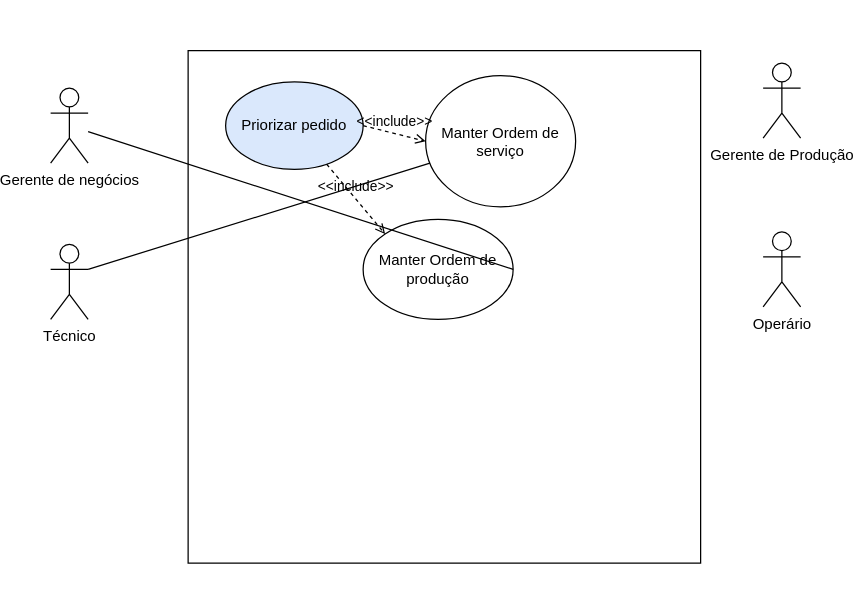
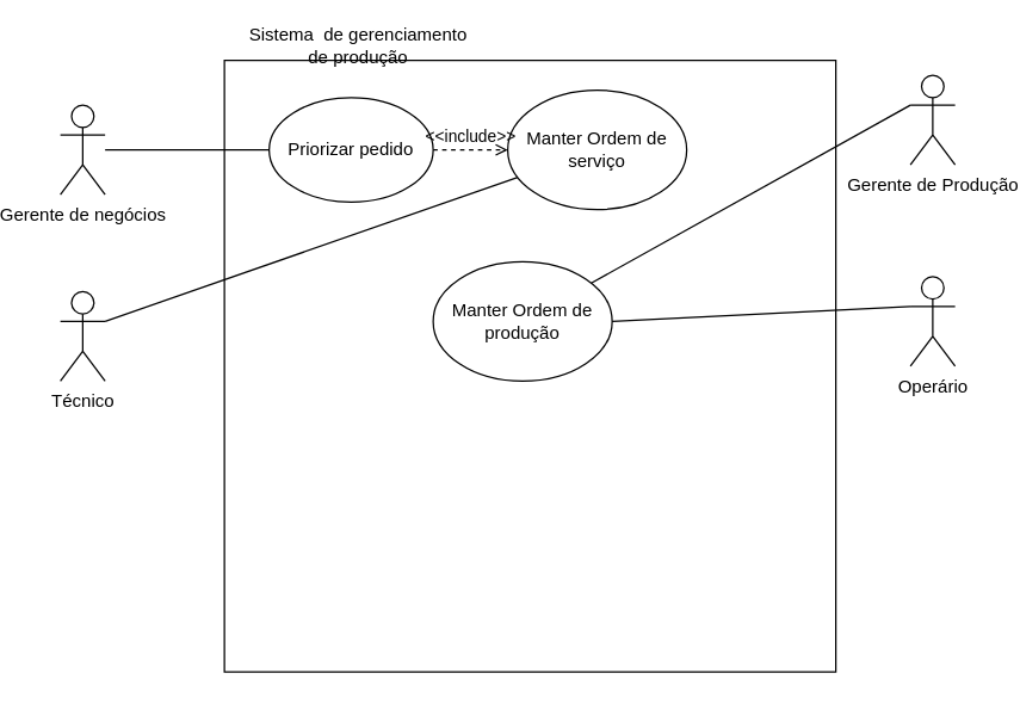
+ <mxCell id="16" value="Sistema&amp;nbsp; de gerenciamento de produção&lt;br&gt;" style="text;html=1;strokeColor=none;fillColor=none;align=center;verticalAlign=middle;whiteSpace=wrap;rounded=0;" vertex="1" parent="1"><mxGeometry x="140" y="20" width="160" height="20" as="geometry" /></mxCell>
+ <mxCell id="10" value="" style="endArrow=none;html=1;entryX=0;entryY=0.5;entryDx=0;entryDy=0;" edge="1" parent="1" source="3" target="4"><mxGeometry width="50" height="50" relative="1" as="geometry"><mxPoint x="50" y="120" as="sourcePoint" /><mxPoint x="100" y="70" as="targetPoint" /></mxGeometry></mxCell>
- <mxCell id="4" value="Priorizar pedido" style="ellipse;whiteSpace=wrap;html=1;fillColor=#dae8fc;" vertex="1" parent="1"><mxGeometry x="160" y="65" width="110" height="70" as="geometry" /></mxCell>
+ <mxCell id="4" value="Priorizar pedido" style="ellipse;whiteSpace=wrap;html=1;" vertex="1" parent="1"><mxGeometry x="160" y="65" width="110" height="70" as="geometry" /></mxCell>
- <mxCell id="11" value="Manter Ordem de serviço" style="ellipse;whiteSpace=wrap;html=1;" vertex="1" parent="1"><mxGeometry x="320" y="60" width="120" height="105" as="geometry" /></mxCell>
+ <mxCell id="11" value="Manter Ordem de serviço" style="ellipse;whiteSpace=wrap;html=1;" vertex="1" parent="1"><mxGeometry x="320" y="60" width="120" height="80" as="geometry" /></mxCell>
+ <mxCell id="8" value="" style="endArrow=none;html=1;entryX=0;entryY=0.333;entryDx=0;entryDy=0;entryPerimeter=0;" edge="1" parent="1" source="6" target="5"><mxGeometry width="50" height="50" relative="1" as="geometry"><mxPoint x="460" y="160" as="sourcePoint" /><mxPoint x="510" y="110" as="targetPoint" /></mxGeometry></mxCell>
- <mxCell id="9" value="" style="endArrow=none;html=1;exitX=1;exitY=0.5;exitDx=0;exitDy=0;" edge="1" parent="1" source="6" target="3"><mxGeometry width="50" height="50" relative="1" as="geometry"><mxPoint x="460" y="240" as="sourcePoint" /><mxPoint x="510" y="190" as="targetPoint" /></mxGeometry></mxCell>
+ <mxCell id="9" value="" style="endArrow=none;html=1;entryX=0;entryY=0.333;entryDx=0;entryDy=0;entryPerimeter=0;exitX=1;exitY=0.5;exitDx=0;exitDy=0;" edge="1" parent="1" source="6" target="7"><mxGeometry width="50" height="50" relative="1" as="geometry"><mxPoint x="460" y="240" as="sourcePoint" /><mxPoint x="510" y="190" as="targetPoint" /></mxGeometry></mxCell>
- <mxCell id="14" value="&amp;lt;&amp;lt;include&amp;gt;&amp;gt;" style="html=1;verticalAlign=bottom;labelBackgroundColor=none;endArrow=open;endFill=0;dashed=1;entryX=0;entryY=0;entryDx=0;entryDy=0;" edge="1" parent="1" source="4" target="6"><mxGeometry width="160" relative="1" as="geometry"><mxPoint x="200" y="160" as="sourcePoint" /><mxPoint x="360" y="160" as="targetPoint" /></mxGeometry></mxCell>
